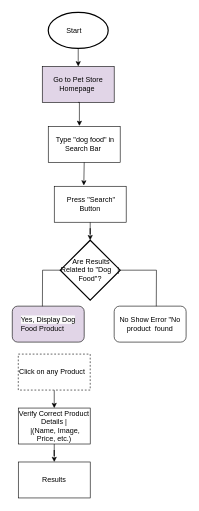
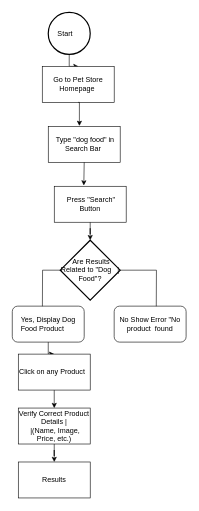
- <mxCell id="3" value="&lt;span style=&quot;text-align: left;&quot;&gt;&amp;nbsp;Start&amp;nbsp; &amp;nbsp; &amp;nbsp;&lt;/span&gt;" style="strokeWidth=2;html=1;shape=mxgraph.flowchart.start_1;whiteSpace=wrap;" parent="1" vertex="1"><mxGeometry x="80" y="20" width="100" height="60" as="geometry" /></mxCell>
+ <mxCell id="3" value="&lt;span style=&quot;text-align: left;&quot;&gt;&amp;nbsp;Start&amp;nbsp; &amp;nbsp; &amp;nbsp;&lt;/span&gt;" style="strokeWidth=2;html=1;shape=mxgraph.flowchart.start_1;whiteSpace=wrap;" parent="1" vertex="1"><mxGeometry x="80" y="20" width="70" height="70" as="geometry" /></mxCell>
- <mxCell id="4" value="&lt;span style=&quot;text-align: left;&quot;&gt;Go to Pet Store Homepage&amp;nbsp;&lt;/span&gt;" style="rounded=0;whiteSpace=wrap;html=1;fillColor=#e1d5e7;" parent="1" vertex="1"><mxGeometry x="70" y="110" width="120" height="60" as="geometry" /></mxCell>
+ <mxCell id="4" value="&lt;span style=&quot;text-align: left;&quot;&gt;Go to Pet Store Homepage&amp;nbsp;&lt;/span&gt;" style="rounded=0;whiteSpace=wrap;html=1;" parent="1" vertex="1"><mxGeometry x="70" y="110" width="120" height="60" as="geometry" /></mxCell>
- <mxCell id="13" value="&lt;br&gt;&lt;span style=&quot;color: rgb(0, 0, 0); font-family: Helvetica; font-size: 12px; font-style: normal; font-variant-ligatures: normal; font-variant-caps: normal; font-weight: 400; letter-spacing: normal; orphans: 2; text-align: left; text-indent: 0px; text-transform: none; widows: 2; word-spacing: 0px; -webkit-text-stroke-width: 0px; white-space: normal; background-color: rgb(251, 251, 251); text-decoration-thickness: initial; text-decoration-style: initial; text-decoration-color: initial; display: inline !important; float: none;&quot;&gt;Yes, Display Dog&lt;/span&gt;&lt;div&gt;&lt;div style=&quot;text-align: left;&quot;&gt;Food Product&lt;/div&gt;&lt;br&gt;&lt;/div&gt;" style="rounded=1;whiteSpace=wrap;html=1;fillColor=#e1d5e7;" parent="1" vertex="1"><mxGeometry x="20" y="510" width="120" height="60" as="geometry" /></mxCell>
+ <mxCell id="13" value="&lt;br&gt;&lt;span style=&quot;color: rgb(0, 0, 0); font-family: Helvetica; font-size: 12px; font-style: normal; font-variant-ligatures: normal; font-variant-caps: normal; font-weight: 400; letter-spacing: normal; orphans: 2; text-align: left; text-indent: 0px; text-transform: none; widows: 2; word-spacing: 0px; -webkit-text-stroke-width: 0px; white-space: normal; background-color: rgb(251, 251, 251); text-decoration-thickness: initial; text-decoration-style: initial; text-decoration-color: initial; display: inline !important; float: none;&quot;&gt;Yes, Display Dog&lt;/span&gt;&lt;div&gt;&lt;div style=&quot;text-align: left;&quot;&gt;Food Product&lt;/div&gt;&lt;br&gt;&lt;/div&gt;" style="rounded=1;whiteSpace=wrap;html=1;" parent="1" vertex="1"><mxGeometry x="20" y="510" width="120" height="60" as="geometry" /></mxCell>
+ <mxCell id="15" value="" style="edgeStyle=orthogonalEdgeStyle;rounded=0;orthogonalLoop=1;jettySize=auto;html=1;" parent="1" source="13" target="17" edge="1"><mxGeometry relative="1" as="geometry"><mxPoint x="80" y="630" as="targetPoint" /><mxPoint x="80" y="570" as="sourcePoint" /></mxGeometry></mxCell>
- <mxCell id="17" value="&lt;span style=&quot;text-align: left;&quot;&gt;Click on any Product&amp;nbsp;&amp;nbsp;&lt;/span&gt;" style="rounded=0;whiteSpace=wrap;html=1;dashed=1;" parent="1" vertex="1"><mxGeometry x="30" y="590" width="120" height="60" as="geometry" /></mxCell>
+ <mxCell id="17" value="&lt;span style=&quot;text-align: left;&quot;&gt;Click on any Product&amp;nbsp;&amp;nbsp;&lt;/span&gt;" style="rounded=0;whiteSpace=wrap;html=1;" parent="1" vertex="1"><mxGeometry x="30" y="590" width="120" height="60" as="geometry" /></mxCell>
